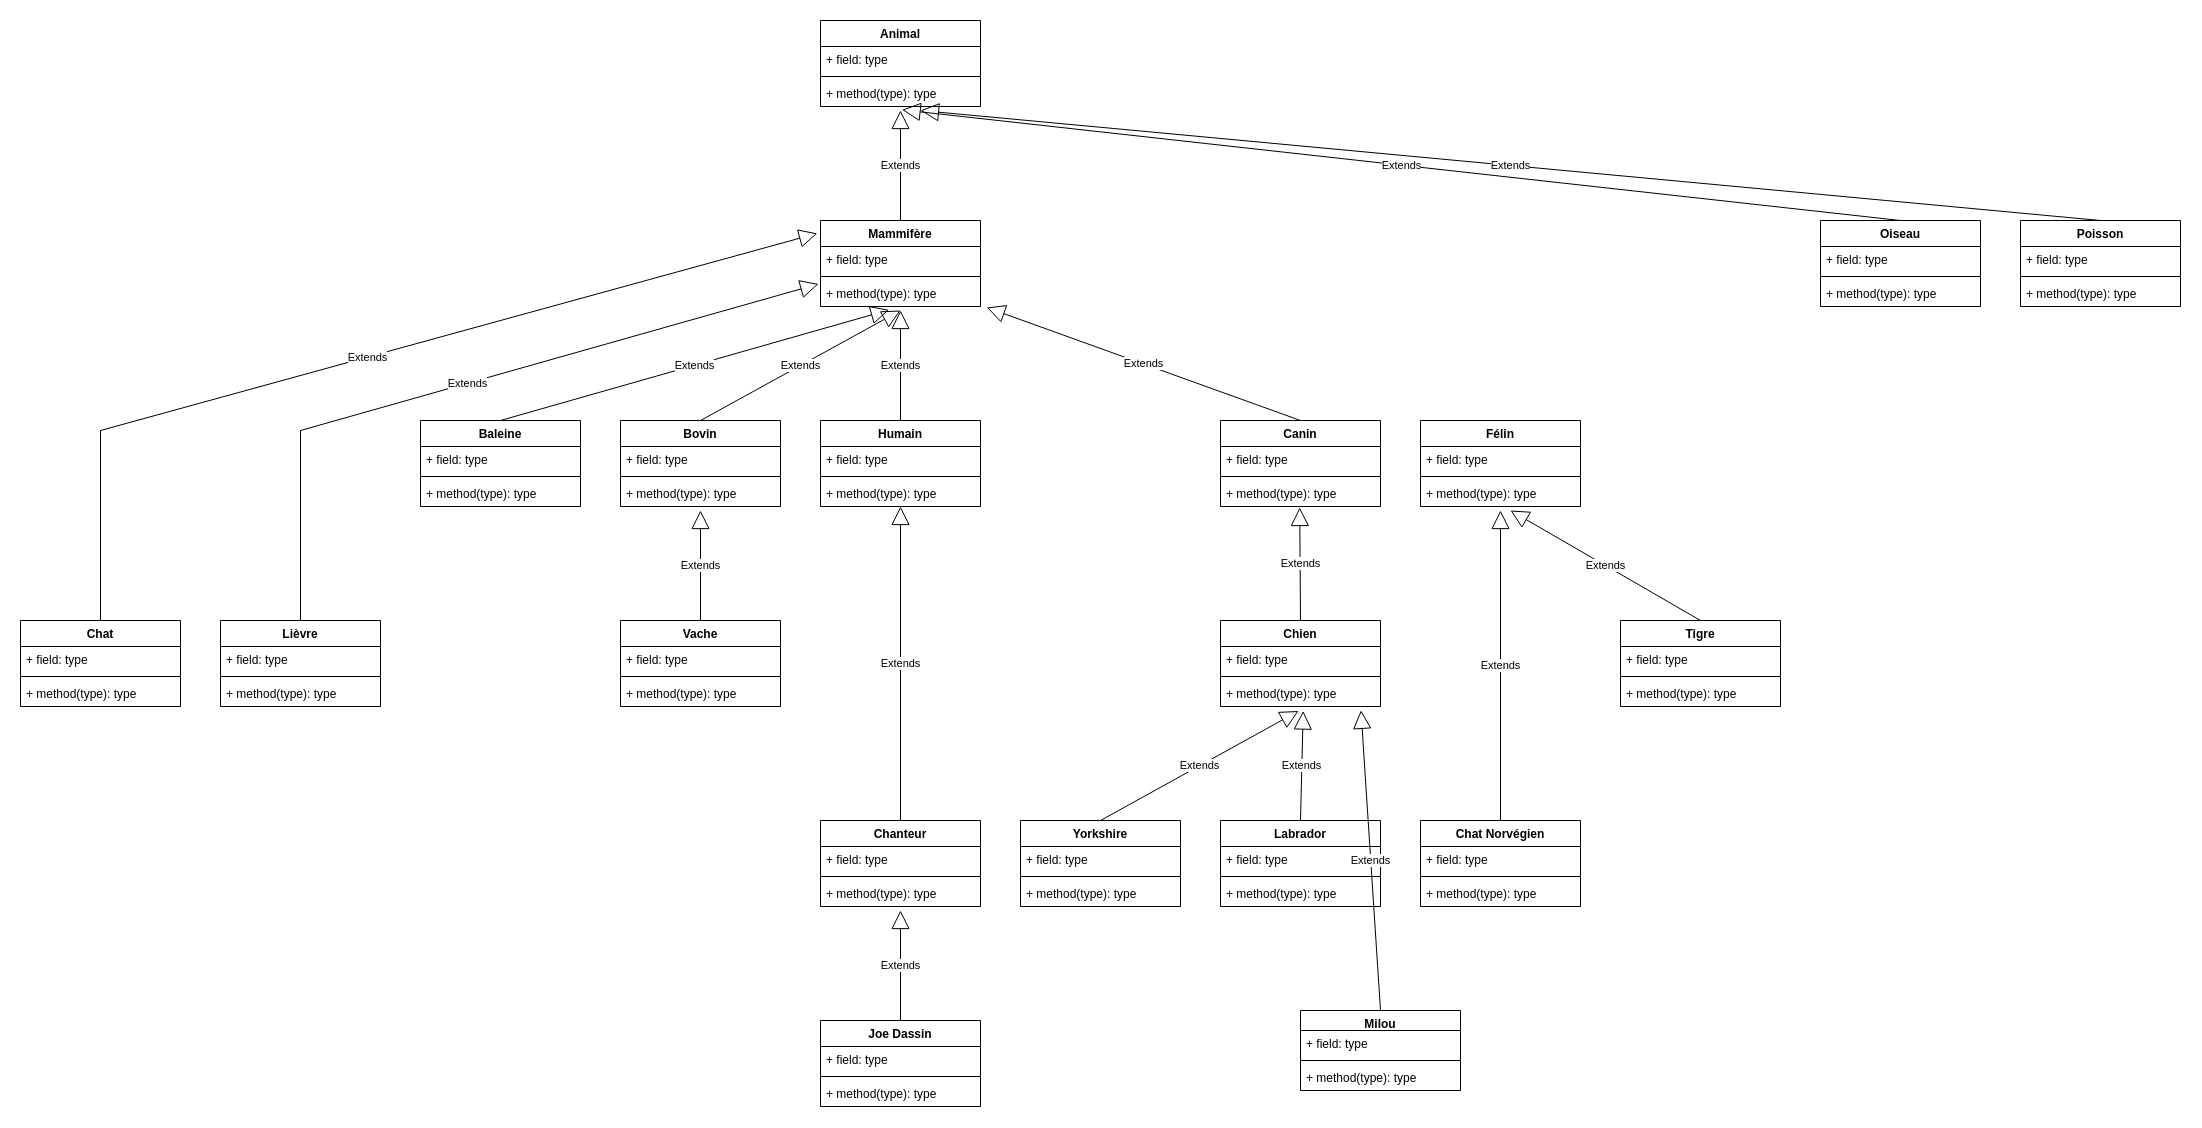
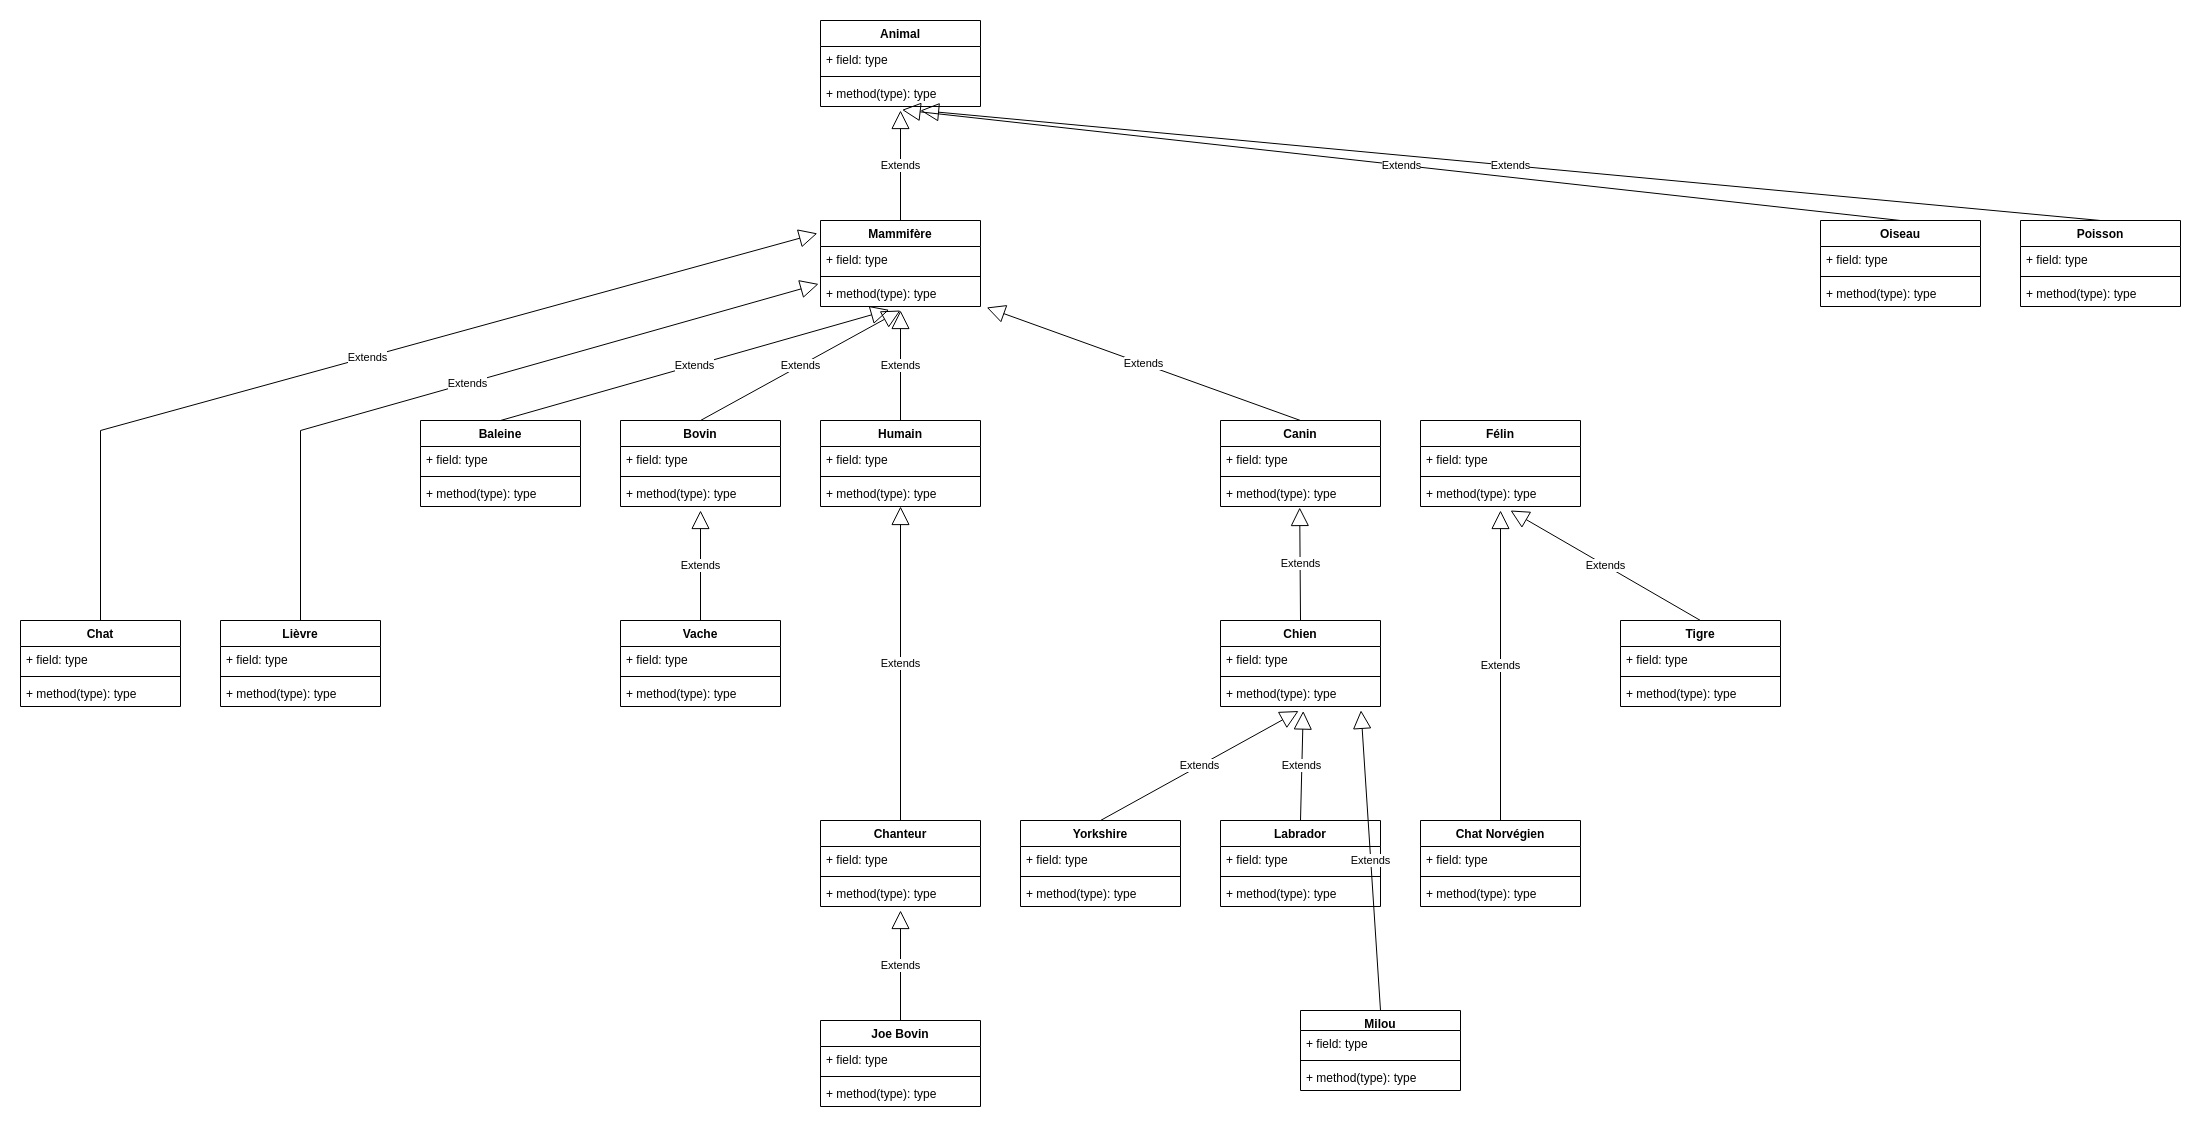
- <mxCell id="46" value="Joe Dassin" style="swimlane;fontStyle=1;align=center;verticalAlign=top;childLayout=stackLayout;horizontal=1;startSize=26;horizontalStack=0;resizeParent=1;resizeParentMax=0;resizeLast=0;collapsible=1;marginBottom=0;" parent="1" vertex="1"><mxGeometry x="820" y="1020" width="160" height="86" as="geometry" /></mxCell>
+ <mxCell id="46" value="Joe Bovin" style="swimlane;fontStyle=1;align=center;verticalAlign=top;childLayout=stackLayout;horizontal=1;startSize=26;horizontalStack=0;resizeParent=1;resizeParentMax=0;resizeLast=0;collapsible=1;marginBottom=0;" parent="1" vertex="1"><mxGeometry x="820" y="1020" width="160" height="86" as="geometry" /></mxCell>
